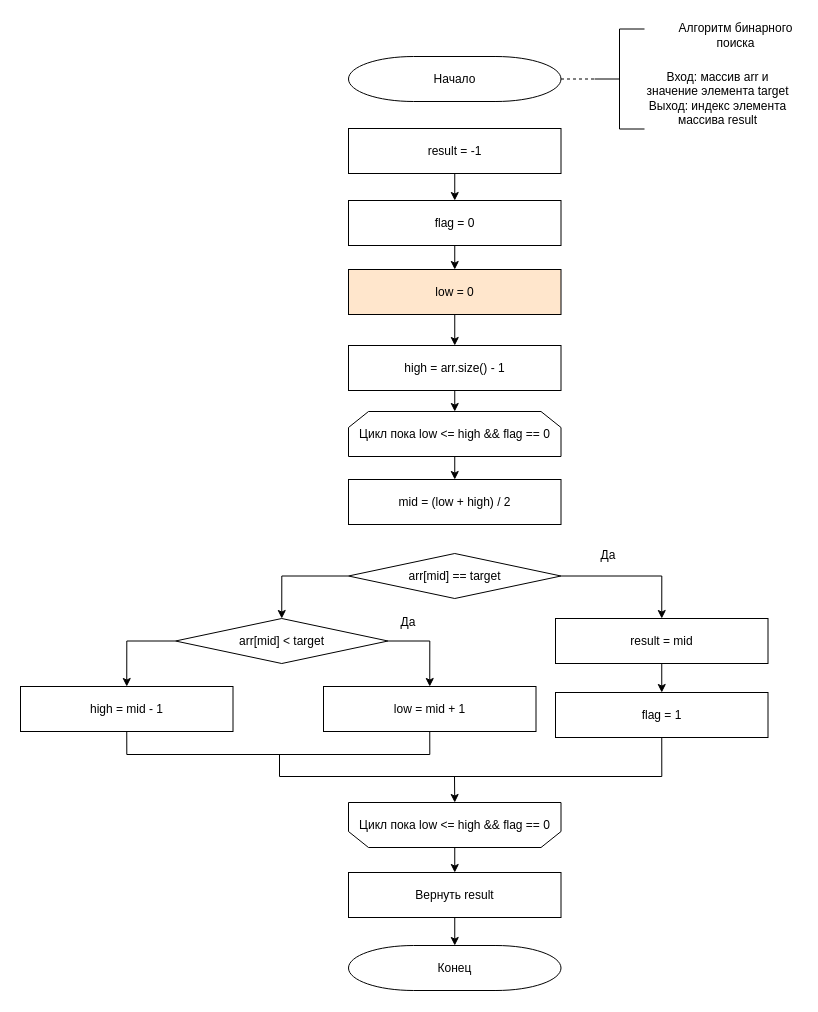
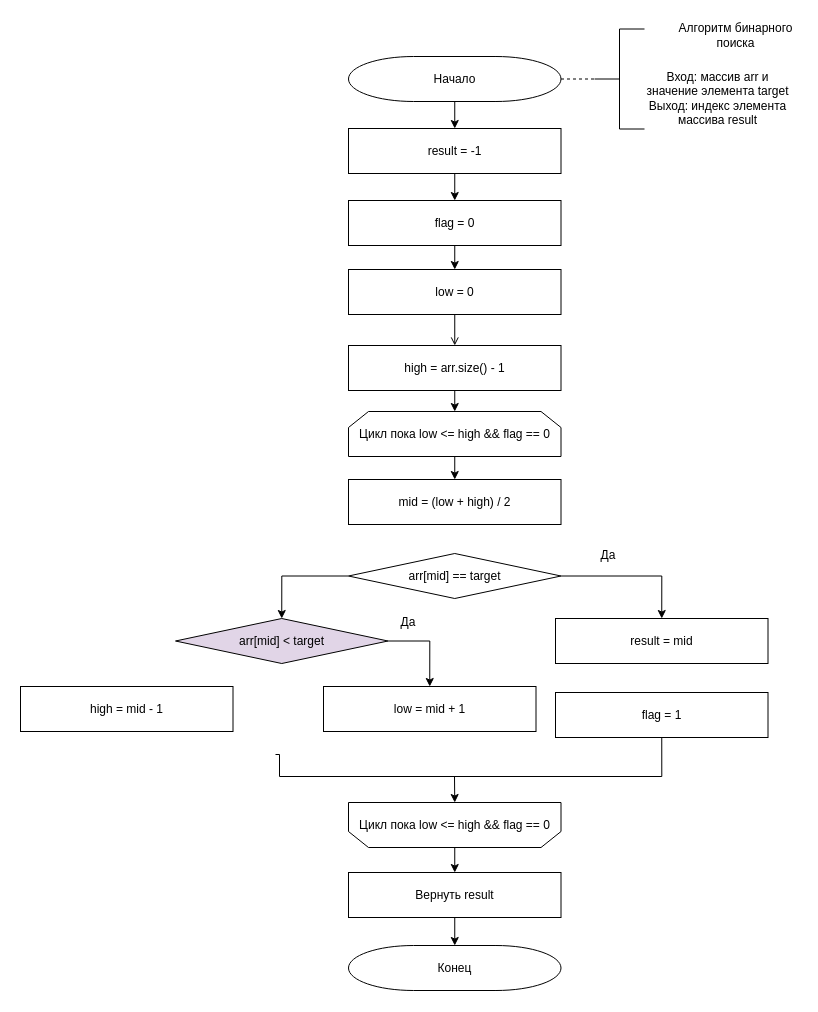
+ <mxCell id="35" value="" style="endArrow=classic;html=1;rounded=0;entryX=0.5;entryY=0;entryDx=0;entryDy=0;exitX=0.5;exitY=1;exitDx=0;exitDy=0;exitPerimeter=0;" parent="1" source="2" target="33" edge="1"><mxGeometry width="50" height="50" relative="1" as="geometry"><mxPoint x="440" y="426" as="sourcePoint" /><mxPoint x="490" y="376" as="targetPoint" /></mxGeometry></mxCell>
- <mxCell id="4" value="low = 0" style="rounded=0;whiteSpace=wrap;html=1;rotation=0;fillColor=#ffe6cc;" parent="1" vertex="1"><mxGeometry x="348" y="269" width="212.5" height="45" as="geometry" /></mxCell>
+ <mxCell id="4" value="low = 0" style="rounded=0;whiteSpace=wrap;html=1;rotation=0;" parent="1" vertex="1"><mxGeometry x="348" y="269" width="212.5" height="45" as="geometry" /></mxCell>
- <mxCell id="6" value="" style="endArrow=classic;html=1;rounded=0;fontFamily=Helvetica;fontSize=12;fontColor=default;exitX=0.5;exitY=1;exitDx=0;exitDy=0;entryX=0.5;entryY=0;entryDx=0;entryDy=0;" parent="1" source="4" target="12" edge="1"><mxGeometry width="50" height="50" relative="1" as="geometry"><mxPoint x="736" y="318" as="sourcePoint" /><mxPoint x="429.75" y="208" as="targetPoint" /></mxGeometry></mxCell>
+ <mxCell id="6" value="" style="endArrow=open;html=1;rounded=0;fontFamily=Helvetica;fontSize=12;fontColor=default;exitX=0.5;exitY=1;exitDx=0;exitDy=0;entryX=0.5;entryY=0;entryDx=0;entryDy=0;" parent="1" source="4" target="12" edge="1"><mxGeometry width="50" height="50" relative="1" as="geometry"><mxPoint x="736" y="318" as="sourcePoint" /><mxPoint x="429.75" y="208" as="targetPoint" /></mxGeometry></mxCell>
- <mxCell id="24" value="" style="endArrow=classic;html=1;rounded=0;entryX=0.5;entryY=0;entryDx=0;entryDy=0;exitX=0;exitY=0.5;exitDx=0;exitDy=0;edgeStyle=orthogonalEdgeStyle;" parent="1" source="19" target="22" edge="1"><mxGeometry width="50" height="50" relative="1" as="geometry"><mxPoint x="447" y="565" as="sourcePoint" /><mxPoint x="497" y="515" as="targetPoint" /></mxGeometry></mxCell>
- <mxCell id="19" value="arr[mid] &amp;lt; target" style="rhombus;whiteSpace=wrap;html=1;rotation=0;" parent="1" vertex="1"><mxGeometry x="175" y="618" width="212.5" height="45" as="geometry" /></mxCell>
+ <mxCell id="19" value="arr[mid] &amp;lt; target" style="rhombus;whiteSpace=wrap;html=1;rotation=0;fillColor=#e1d5e7;" parent="1" vertex="1"><mxGeometry x="175" y="618" width="212.5" height="45" as="geometry" /></mxCell>
- <mxCell id="37" value="" style="endArrow=classic;html=1;rounded=0;entryX=0.5;entryY=0;entryDx=0;entryDy=0;exitX=0.5;exitY=1;exitDx=0;exitDy=0;" parent="1" source="17" target="36" edge="1"><mxGeometry width="50" height="50" relative="1" as="geometry"><mxPoint x="440" y="766" as="sourcePoint" /><mxPoint x="490" y="716" as="targetPoint" /></mxGeometry></mxCell>
- <mxCell id="27" value="" style="endArrow=none;html=1;rounded=0;entryX=0.5;entryY=1;entryDx=0;entryDy=0;exitX=0.5;exitY=1;exitDx=0;exitDy=0;edgeStyle=orthogonalEdgeStyle;" parent="1" source="18" target="22" edge="1"><mxGeometry width="50" height="50" relative="1" as="geometry"><mxPoint x="436" y="800" as="sourcePoint" /><mxPoint x="497" y="681" as="targetPoint" /><Array as="points"><mxPoint x="429" y="754" /><mxPoint x="126" y="754" /></Array></mxGeometry></mxCell>
